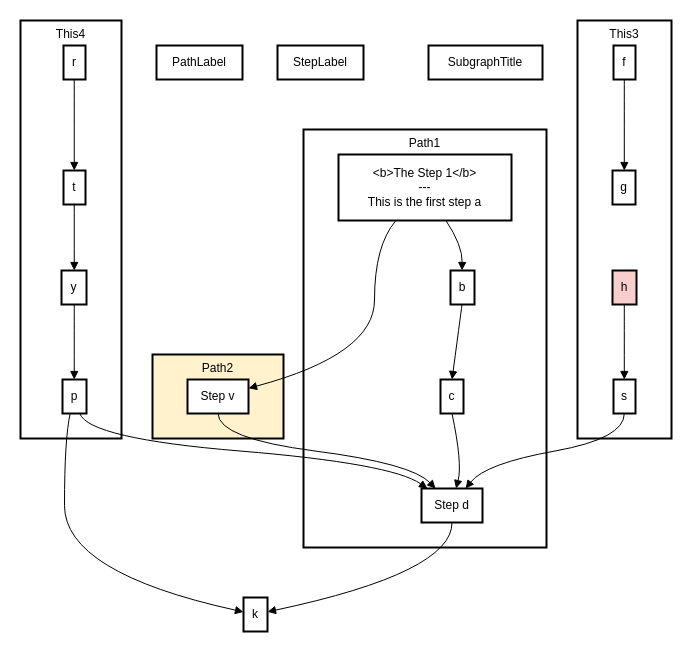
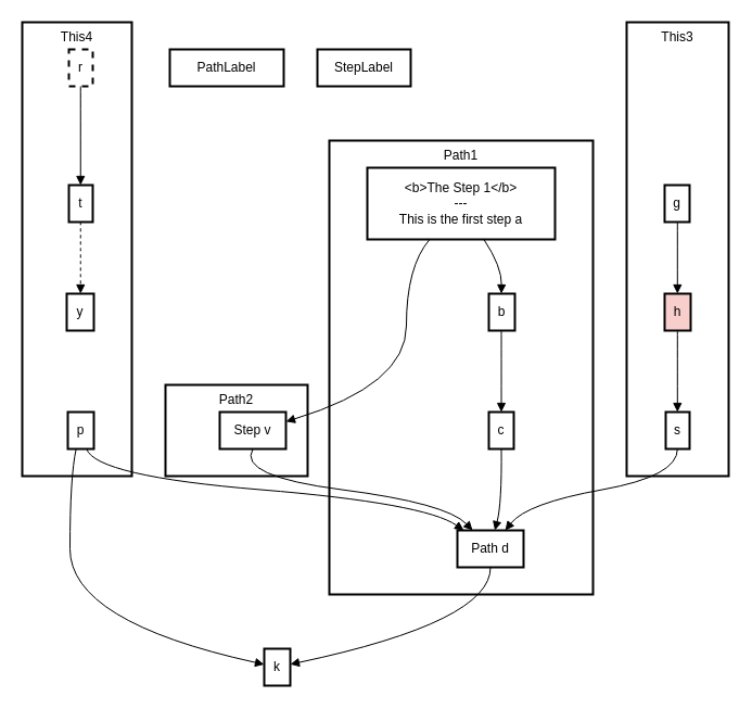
- <mxCell id="4" value="r" style="whiteSpace=wrap;strokeWidth=2;" vertex="1" parent="1"><mxGeometry x="63" y="45" width="22" height="34" as="geometry" /></mxCell>
+ <mxCell id="4" value="r" style="whiteSpace=wrap;strokeWidth=2;dashed=1;" vertex="1" parent="1"><mxGeometry x="63" y="45" width="22" height="34" as="geometry" /></mxCell>
- <mxCell id="19" value="PathLabel" style="whiteSpace=wrap;strokeWidth=2;" vertex="1" parent="1"><mxGeometry x="156" y="45" width="86" height="34" as="geometry" /></mxCell>
+ <mxCell id="19" value="PathLabel" style="whiteSpace=wrap;strokeWidth=2;" vertex="1" parent="1"><mxGeometry x="156" y="45" width="105" height="34" as="geometry" /></mxCell>
- <mxCell id="20" value="StepLabel" style="whiteSpace=wrap;strokeWidth=2;" vertex="1" parent="1"><mxGeometry x="277" y="45" width="86" height="34" as="geometry" /></mxCell>
+ <mxCell id="20" value="StepLabel" style="whiteSpace=wrap;strokeWidth=2;" vertex="1" parent="1"><mxGeometry x="292" y="45" width="86" height="34" as="geometry" /></mxCell>
- <mxCell id="21" value="SubgraphTitle" style="whiteSpace=wrap;strokeWidth=2;" vertex="1" parent="1"><mxGeometry x="428" y="45" width="114" height="34" as="geometry" /></mxCell>
- <mxCell id="9" value="f" style="whiteSpace=wrap;strokeWidth=2;" vertex="1" parent="1"><mxGeometry x="613" y="45" width="22" height="34" as="geometry" /></mxCell>
- <mxCell id="28" value="" style="curved=1;startArrow=none;endArrow=block;exitX=0.491;exitY=1;entryX=0.513;entryY=0;rounded=0;" edge="1" parent="1" source="9" target="8"><mxGeometry relative="1" as="geometry"><Array as="points" /></mxGeometry></mxCell>
- <mxCell id="33" value="" style="curved=1;startArrow=none;endArrow=block;exitX=0.489;exitY=1;entryX=0.51;entryY=0;rounded=0;" edge="1" parent="1" source="3" target="5"><mxGeometry relative="1" as="geometry"><Array as="points" /></mxGeometry></mxCell>
+ <mxCell id="33" value="" style="curved=1;startArrow=none;endArrow=block;exitX=0.489;exitY=1;entryX=0.51;entryY=0;rounded=0;dashed=1;" edge="1" parent="1" source="3" target="5"><mxGeometry relative="1" as="geometry"><Array as="points" /></mxGeometry></mxCell>
+ <mxCell id="29" value="" style="curved=1;startArrow=none;endArrow=block;exitX=0.513;exitY=1;entryX=0.492;entryY=0;rounded=0;" edge="1" parent="1" source="8" target="10"><mxGeometry relative="1" as="geometry"><Array as="points" /></mxGeometry></mxCell>
- <mxCell id="34" value="" style="curved=1;startArrow=none;endArrow=block;exitX=0.51;exitY=1;entryX=0.49;entryY=0;rounded=0;" edge="1" parent="1" source="5" target="6"><mxGeometry relative="1" as="geometry"><Array as="points" /></mxGeometry></mxCell>
- <mxCell id="12" value="Path2" style="whiteSpace=wrap;strokeWidth=2;verticalAlign=top;fillColor=#fff2cc;" vertex="1" parent="1"><mxGeometry x="152" y="354" width="131" height="84" as="geometry" /></mxCell>
+ <mxCell id="12" value="Path2" style="whiteSpace=wrap;strokeWidth=2;verticalAlign=top;" vertex="1" parent="1"><mxGeometry x="152" y="354" width="131" height="84" as="geometry" /></mxCell>
- <mxCell id="13" value="Step v" style="whiteSpace=wrap;strokeWidth=2;" vertex="1" parent="1"><mxGeometry x="187" y="379" width="61" height="34" as="geometry" /></mxCell>
+ <mxCell id="13" value="Step v" style="whiteSpace=wrap;strokeWidth=2;" vertex="1" parent="1"><mxGeometry x="202" y="379" width="61" height="34" as="geometry" /></mxCell>
- <mxCell id="17" value="c" style="whiteSpace=wrap;strokeWidth=2;" vertex="1" parent="1"><mxGeometry x="440" y="379" width="23" height="34" as="geometry" /></mxCell>
+ <mxCell id="17" value="c" style="whiteSpace=wrap;strokeWidth=2;" vertex="1" parent="1"><mxGeometry x="450" y="379" width="23" height="34" as="geometry" /></mxCell>
- <mxCell id="18" value="Step d" style="whiteSpace=wrap;strokeWidth=2;" vertex="1" parent="1"><mxGeometry x="421" y="488" width="61" height="34" as="geometry" /></mxCell>
+ <mxCell id="18" value="Path d" style="whiteSpace=wrap;strokeWidth=2;" vertex="1" parent="1"><mxGeometry x="421" y="488" width="61" height="34" as="geometry" /></mxCell>
